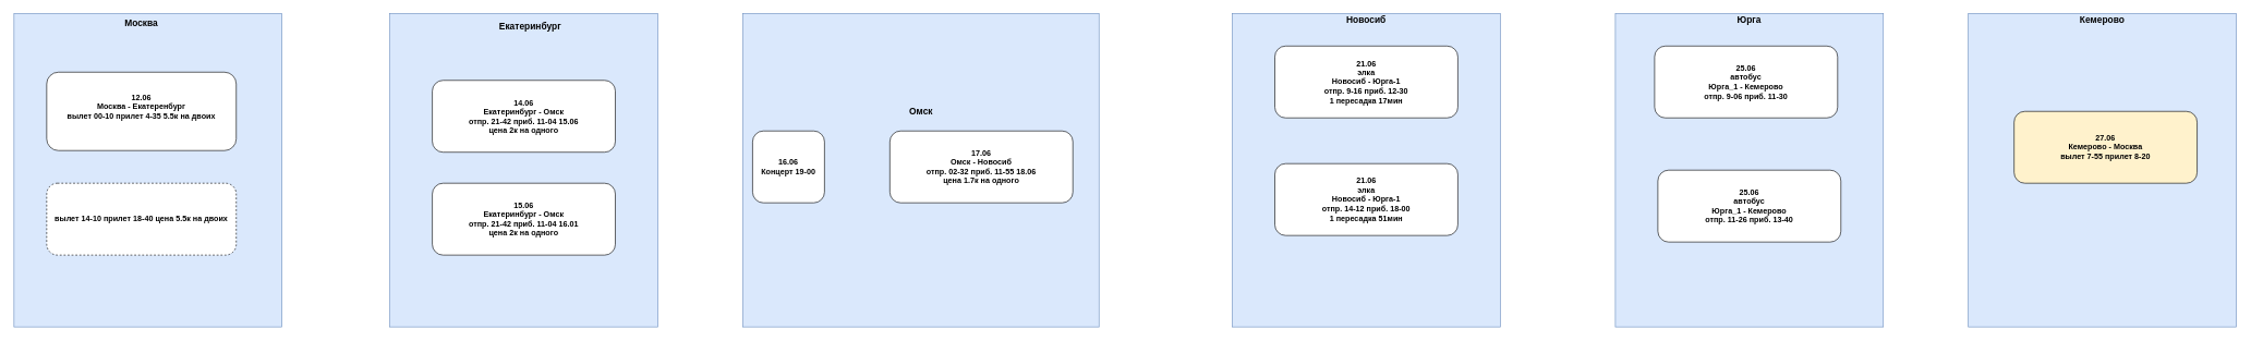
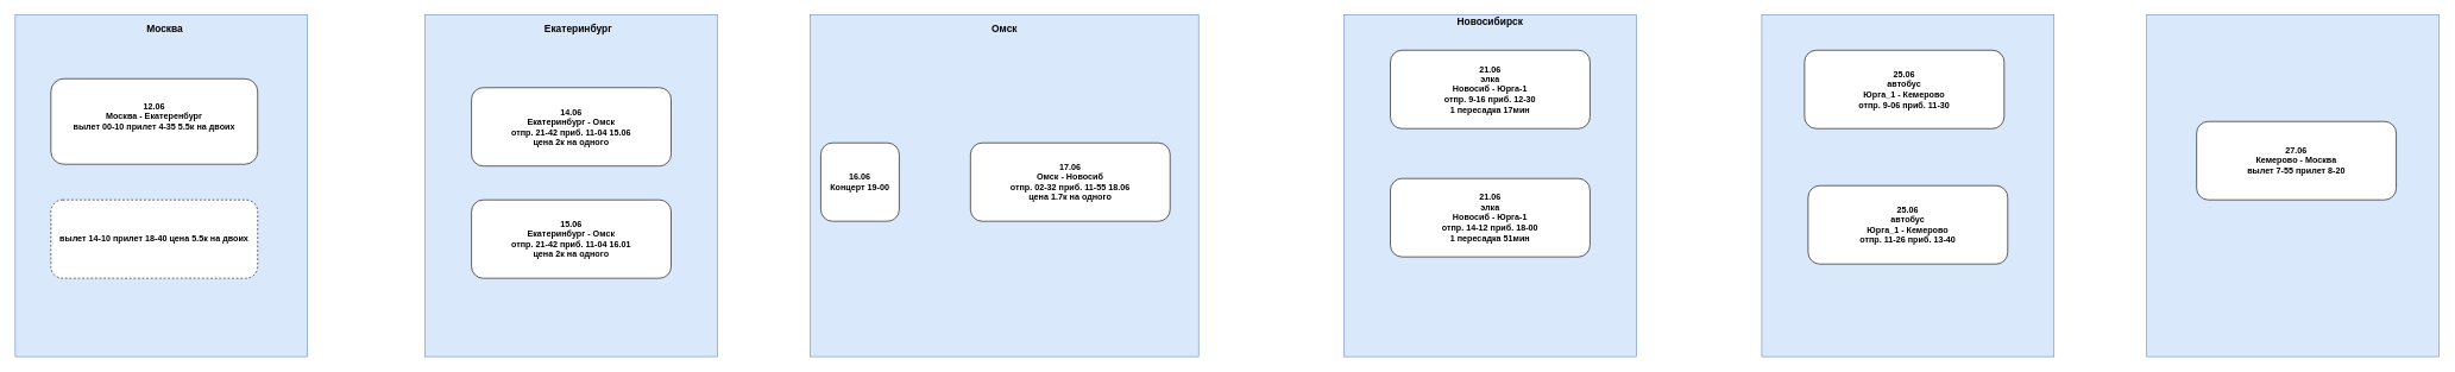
- <mxCell id="4" value="&lt;span style=&quot;font-size: 14px&quot;&gt;&lt;b&gt;Новосиб&lt;/b&gt;&lt;/span&gt;" style="text;html=1;strokeColor=none;fillColor=none;align=center;verticalAlign=middle;whiteSpace=wrap;rounded=0;" vertex="1" parent="1"><mxGeometry x="2069" y="20" width="40" height="20" as="geometry" /></mxCell>
+ <mxCell id="4" value="&lt;span style=&quot;font-size: 14px&quot;&gt;&lt;b&gt;Новосибирск&lt;/b&gt;&lt;/span&gt;" style="text;html=1;strokeColor=none;fillColor=none;align=center;verticalAlign=middle;whiteSpace=wrap;rounded=0;" vertex="1" parent="1"><mxGeometry x="2069" y="20" width="40" height="20" as="geometry" /></mxCell>
- <mxCell id="19" value="&lt;span style=&quot;font-size: 14px&quot;&gt;&lt;b&gt;Юрга&lt;/b&gt;&lt;/span&gt;" style="text;html=1;strokeColor=none;fillColor=none;align=center;verticalAlign=middle;whiteSpace=wrap;rounded=0;" vertex="1" parent="1"><mxGeometry x="2655" y="20" width="40" height="20" as="geometry" /></mxCell>
- <mxCell id="23" value="&lt;span style=&quot;font-size: 14px&quot;&gt;&lt;b&gt;Кемерово&lt;/b&gt;&lt;/span&gt;" style="text;html=1;strokeColor=none;fillColor=none;align=center;verticalAlign=middle;whiteSpace=wrap;rounded=0;" vertex="1" parent="1"><mxGeometry x="3195" y="20" width="40" height="20" as="geometry" /></mxCell>
- <mxCell id="15" value="&lt;span style=&quot;font-size: 14px&quot;&gt;&lt;b&gt;Москва&lt;/b&gt;&lt;/span&gt;" style="text;html=1;strokeColor=none;fillColor=none;align=center;verticalAlign=middle;whiteSpace=wrap;rounded=0;" vertex="1" parent="1"><mxGeometry x="195" y="25" width="40" height="20" as="geometry" /></mxCell>
+ <mxCell id="15" value="&lt;span style=&quot;font-size: 14px&quot;&gt;&lt;b&gt;Москва&lt;/b&gt;&lt;/span&gt;" style="text;html=1;strokeColor=none;fillColor=none;align=center;verticalAlign=middle;whiteSpace=wrap;rounded=0;" vertex="1" parent="1"><mxGeometry x="210" y="30" width="40" height="20" as="geometry" /></mxCell>
- <mxCell id="14" value="&lt;span style=&quot;font-size: 14px&quot;&gt;&lt;b&gt;Омск&lt;/b&gt;&lt;/span&gt;" style="text;html=1;strokeColor=none;fillColor=none;align=center;verticalAlign=middle;whiteSpace=wrap;rounded=0;" vertex="1" parent="1"><mxGeometry x="1387.5" y="160" width="40" height="20" as="geometry" /></mxCell>
+ <mxCell id="14" value="&lt;span style=&quot;font-size: 14px&quot;&gt;&lt;b&gt;Омск&lt;/b&gt;&lt;/span&gt;" style="text;html=1;strokeColor=none;fillColor=none;align=center;verticalAlign=middle;whiteSpace=wrap;rounded=0;" vertex="1" parent="1"><mxGeometry x="1387.5" y="30" width="40" height="20" as="geometry" /></mxCell>
- <mxCell id="24" value="&lt;b&gt;27.06&lt;br&gt;Кемерово - Москва&lt;br&gt;вылет 7-55 прилет 8-20&lt;br&gt;&lt;/b&gt;" style="rounded=1;whiteSpace=wrap;html=1;fillColor=#fff2cc;" vertex="1" parent="1"><mxGeometry x="3080" y="170" width="280" height="110" as="geometry" /></mxCell>
+ <mxCell id="24" value="&lt;b&gt;27.06&lt;br&gt;Кемерово - Москва&lt;br&gt;вылет 7-55 прилет 8-20&lt;br&gt;&lt;/b&gt;" style="rounded=1;whiteSpace=wrap;html=1;" vertex="1" parent="1"><mxGeometry x="3080" y="170" width="280" height="110" as="geometry" /></mxCell>
